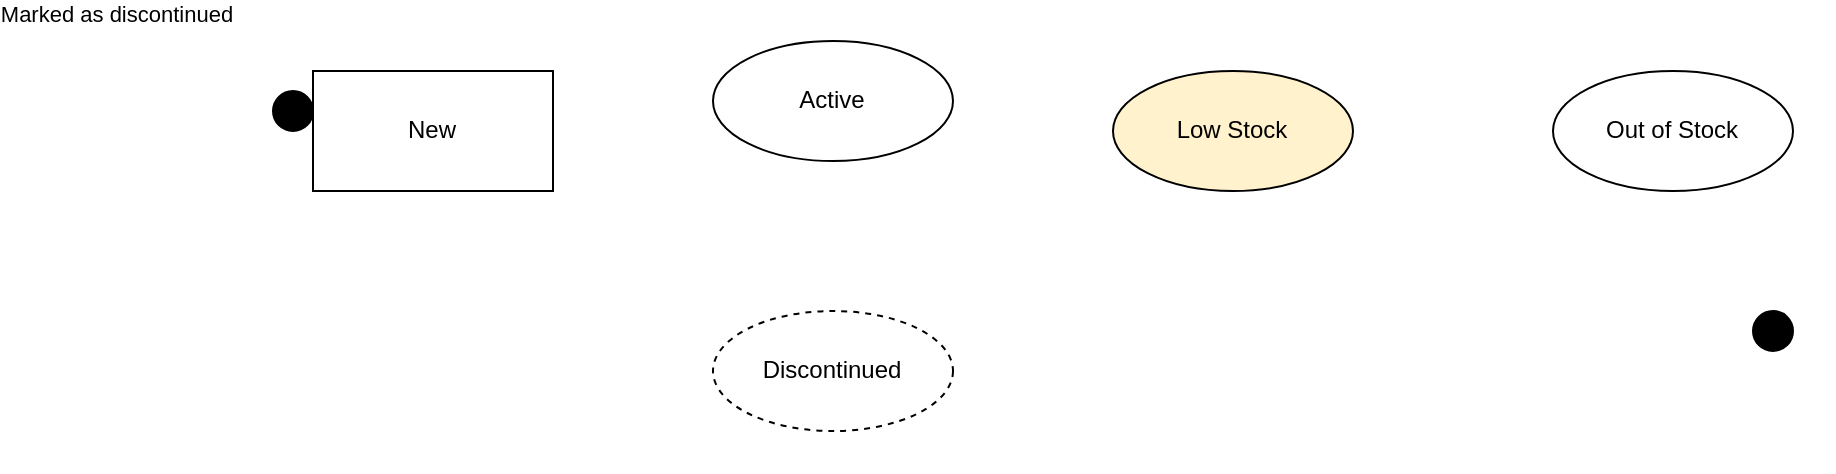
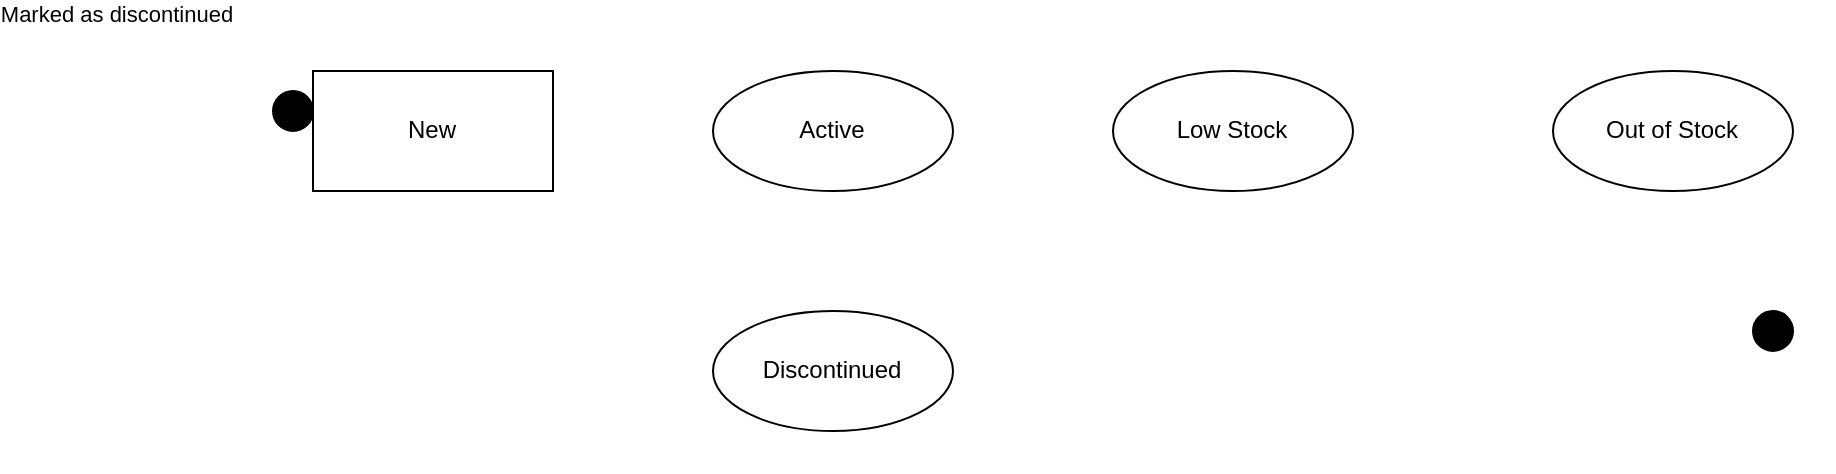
- <mxCell id="3" value="Active" style="ellipse;whiteSpace=wrap;html=1;" vertex="1" parent="1"><mxGeometry x="240" y="5" width="120" height="60" as="geometry" /></mxCell>
+ <mxCell id="3" value="Active" style="ellipse;whiteSpace=wrap;html=1;" vertex="1" parent="1"><mxGeometry x="240" y="20" width="120" height="60" as="geometry" /></mxCell>
- <mxCell id="4" value="Low Stock" style="ellipse;whiteSpace=wrap;html=1;fillColor=#fff2cc;" vertex="1" parent="1"><mxGeometry x="440" y="20" width="120" height="60" as="geometry" /></mxCell>
+ <mxCell id="4" value="Low Stock" style="ellipse;whiteSpace=wrap;html=1;" vertex="1" parent="1"><mxGeometry x="440" y="20" width="120" height="60" as="geometry" /></mxCell>
- <mxCell id="6" value="Discontinued" style="ellipse;whiteSpace=wrap;html=1;dashed=1;" vertex="1" parent="1"><mxGeometry x="240" y="140" width="120" height="60" as="geometry" /></mxCell>
+ <mxCell id="6" value="Discontinued" style="ellipse;whiteSpace=wrap;html=1;" vertex="1" parent="1"><mxGeometry x="240" y="140" width="120" height="60" as="geometry" /></mxCell>
